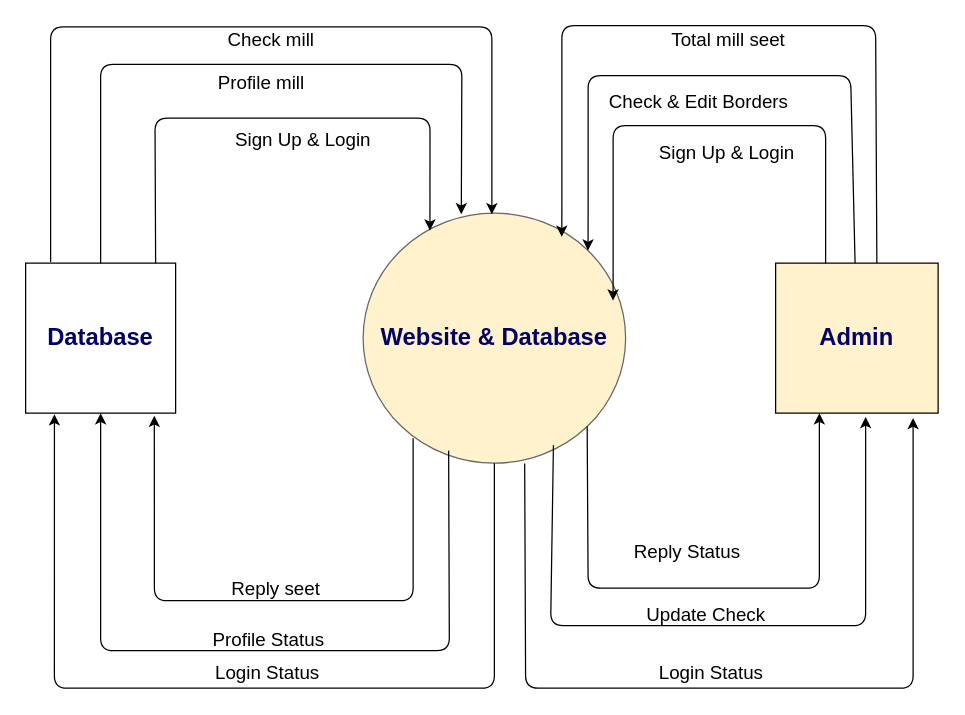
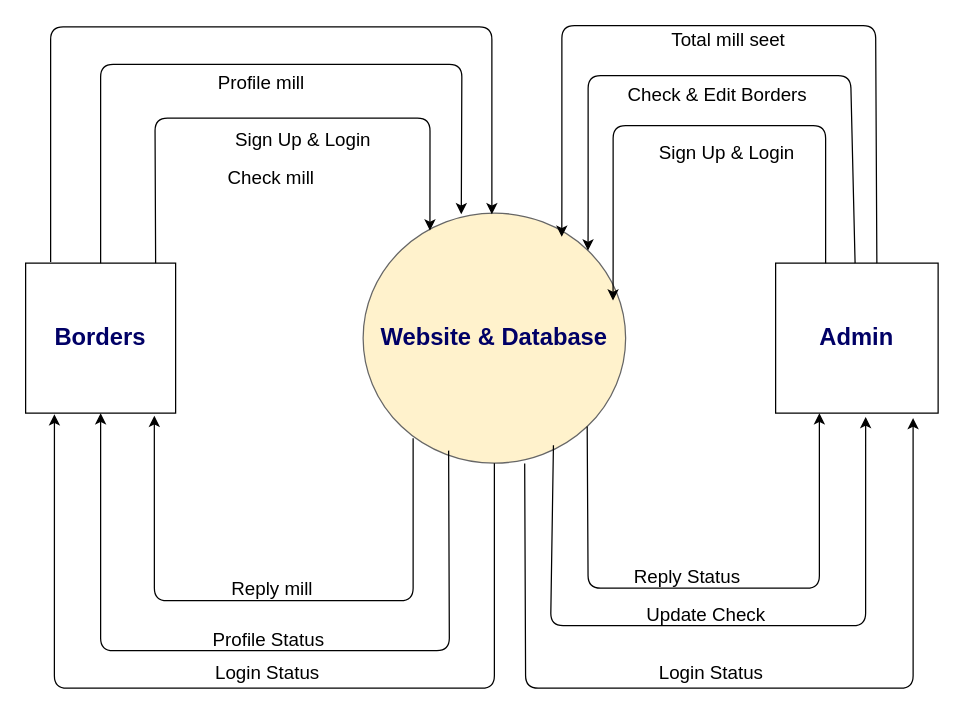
- <mxCell id="8" value="&lt;font style=&quot;font-size: 15px&quot;&gt;Check mill&lt;/font&gt;" style="text;html=1;resizable=0;points=[];autosize=1;align=left;verticalAlign=top;spacingTop=-4;" parent="1" vertex="1"><mxGeometry x="180" y="20" width="80" height="20" as="geometry" /></mxCell>
+ <mxCell id="8" value="&lt;font style=&quot;font-size: 15px&quot;&gt;Check mill&lt;/font&gt;" style="text;html=1;resizable=0;points=[];autosize=1;align=left;verticalAlign=top;spacingTop=-4;" parent="1" vertex="1"><mxGeometry x="180" y="130" width="80" height="20" as="geometry" /></mxCell>
- <mxCell id="10" value="&lt;font style=&quot;font-size: 15px&quot;&gt;Check &amp;amp; Edit Borders&lt;/font&gt;" style="text;html=1;resizable=0;points=[];autosize=1;align=left;verticalAlign=top;spacingTop=-4;" parent="1" vertex="1"><mxGeometry x="485" y="69" width="160" height="20" as="geometry" /></mxCell>
+ <mxCell id="10" value="&lt;font style=&quot;font-size: 15px&quot;&gt;Check &amp;amp; Edit Borders&lt;/font&gt;" style="text;html=1;resizable=0;points=[];autosize=1;align=left;verticalAlign=top;spacingTop=-4;" parent="1" vertex="1"><mxGeometry x="500" y="64" width="160" height="20" as="geometry" /></mxCell>
- <mxCell id="3" value="&lt;font style=&quot;font-size: 19px&quot; color=&quot;#000066&quot;&gt;&lt;b&gt;Database&lt;/b&gt;&lt;/font&gt;" style="rounded=0;whiteSpace=wrap;html=1;" parent="1" vertex="1"><mxGeometry x="20" y="210" width="120" height="120" as="geometry" /></mxCell>
+ <mxCell id="3" value="&lt;font style=&quot;font-size: 19px&quot; color=&quot;#000066&quot;&gt;&lt;b&gt;Borders&lt;/b&gt;&lt;/font&gt;" style="rounded=0;whiteSpace=wrap;html=1;" parent="1" vertex="1"><mxGeometry x="20" y="210" width="120" height="120" as="geometry" /></mxCell>
- <mxCell id="2" value="&lt;font style=&quot;font-size: 19px&quot; color=&quot;#000066&quot;&gt;&lt;b&gt;Admin&lt;/b&gt;&lt;/font&gt;" style="rounded=0;whiteSpace=wrap;html=1;fillColor=#fff2cc;" parent="1" vertex="1"><mxGeometry x="620" y="210" width="130" height="120" as="geometry" /></mxCell>
+ <mxCell id="2" value="&lt;font style=&quot;font-size: 19px&quot; color=&quot;#000066&quot;&gt;&lt;b&gt;Admin&lt;/b&gt;&lt;/font&gt;" style="rounded=0;whiteSpace=wrap;html=1;" parent="1" vertex="1"><mxGeometry x="620" y="210" width="130" height="120" as="geometry" /></mxCell>
- <mxCell id="19" value="&lt;font style=&quot;font-size: 15px&quot;&gt;Reply Status&lt;/font&gt;" style="text;html=1;resizable=0;points=[];autosize=1;align=left;verticalAlign=top;spacingTop=-4;" parent="1" vertex="1"><mxGeometry x="505" y="428.5" width="100" height="20" as="geometry" /></mxCell>
+ <mxCell id="19" value="&lt;font style=&quot;font-size: 15px&quot;&gt;Reply Status&lt;/font&gt;" style="text;html=1;resizable=0;points=[];autosize=1;align=left;verticalAlign=top;spacingTop=-4;" parent="1" vertex="1"><mxGeometry x="505" y="448.5" width="100" height="20" as="geometry" /></mxCell>
- <mxCell id="17" value="&lt;font style=&quot;font-size: 15px&quot;&gt;Reply seet&lt;/font&gt;" style="text;html=1;resizable=0;points=[];autosize=1;align=left;verticalAlign=top;spacingTop=-4;" parent="1" vertex="1"><mxGeometry x="183" y="458.5" width="80" height="20" as="geometry" /></mxCell>
+ <mxCell id="17" value="&lt;font style=&quot;font-size: 15px&quot;&gt;Reply mill&lt;/font&gt;" style="text;html=1;resizable=0;points=[];autosize=1;align=left;verticalAlign=top;spacingTop=-4;" parent="1" vertex="1"><mxGeometry x="183" y="458.5" width="80" height="20" as="geometry" /></mxCell>
